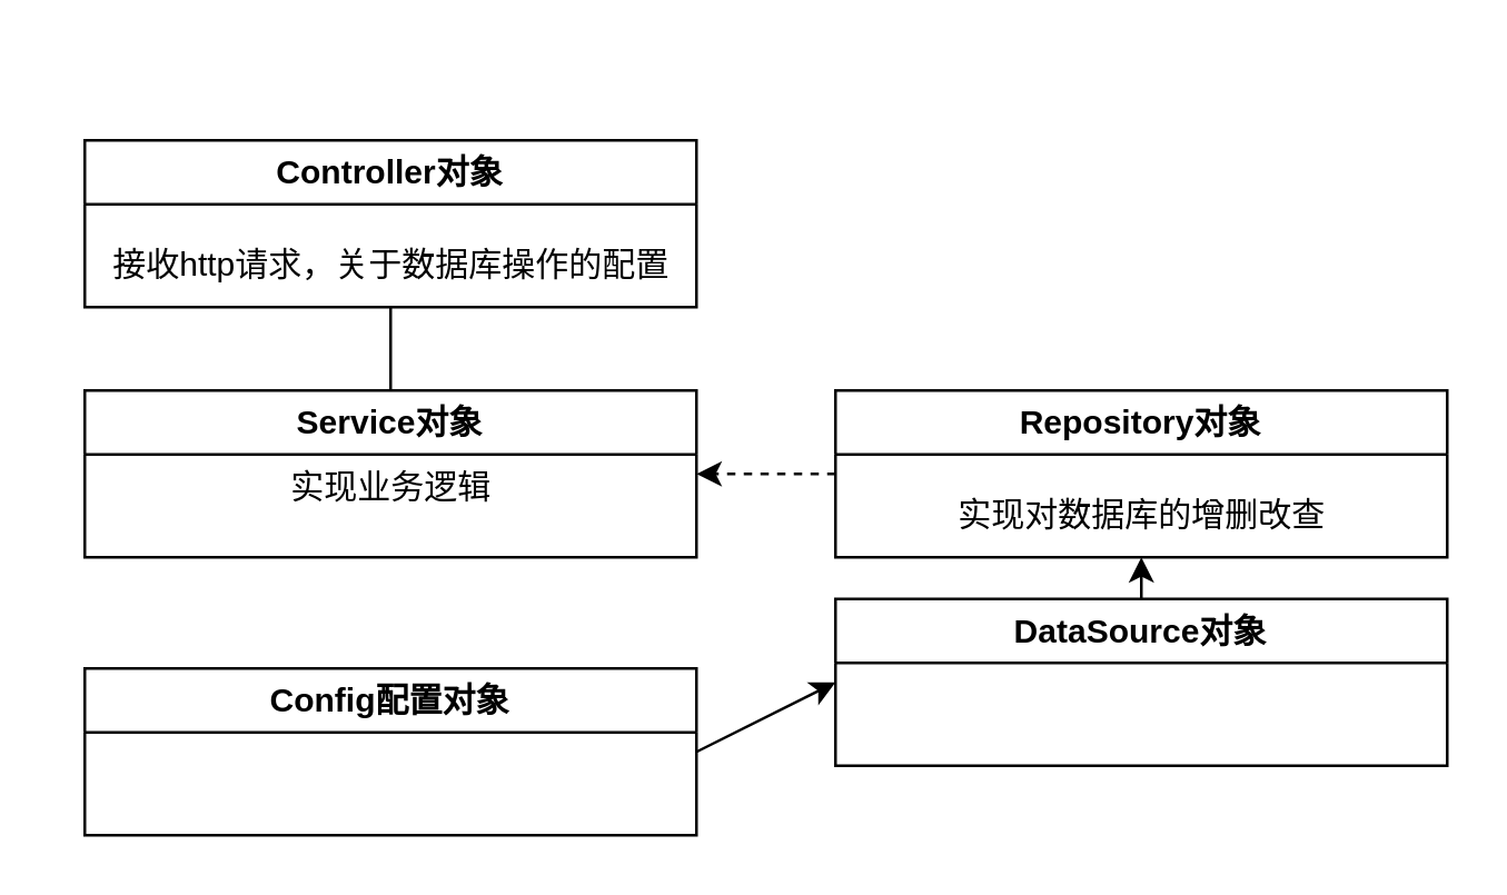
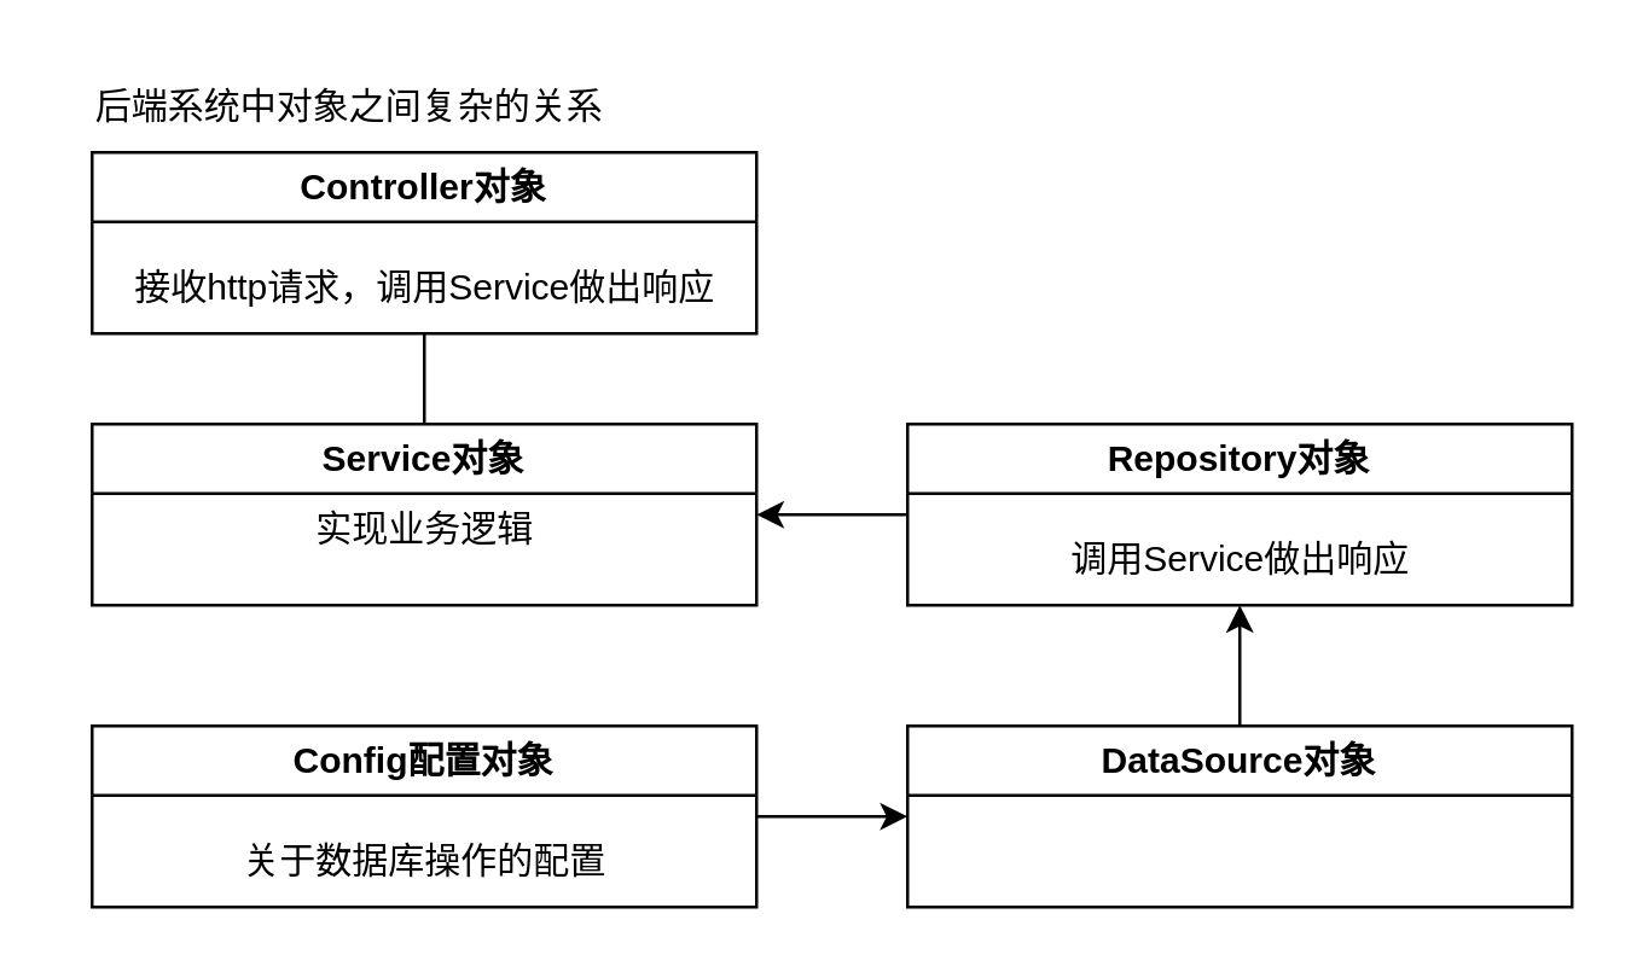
+ <mxCell id="2" value="后端系统中对象之间复杂的关系" style="text;html=1;align=center;verticalAlign=middle;resizable=0;points=[];autosize=1;strokeColor=none;fillColor=none;" vertex="1" parent="1"><mxGeometry x="20" y="20" width="190" height="30" as="geometry" /></mxCell>
- <mxCell id="4" value="接收http请求，关于数据库操作的配置" style="text;html=1;align=center;verticalAlign=middle;resizable=0;points=[];autosize=1;strokeColor=none;fillColor=none;" vertex="1" parent="3"><mxGeometry y="30" width="220" height="30" as="geometry" /></mxCell>
+ <mxCell id="4" value="接收http请求，调用Service做出响应" style="text;html=1;align=center;verticalAlign=middle;resizable=0;points=[];autosize=1;strokeColor=none;fillColor=none;" vertex="1" parent="3"><mxGeometry y="30" width="220" height="30" as="geometry" /></mxCell>
- <mxCell id="8" style="edgeStyle=none;html=1;exitX=0;exitY=0.5;exitDx=0;exitDy=0;entryX=1;entryY=0.5;entryDx=0;entryDy=0;dashed=1;" edge="1" parent="1" source="9" target="6"><mxGeometry relative="1" as="geometry" /></mxCell>
+ <mxCell id="8" style="edgeStyle=none;html=1;exitX=0;exitY=0.5;exitDx=0;exitDy=0;entryX=1;entryY=0.5;entryDx=0;entryDy=0;" edge="1" parent="1" source="9" target="6"><mxGeometry relative="1" as="geometry" /></mxCell>
- <mxCell id="10" value="实现对数据库的增删改查" style="text;html=1;align=center;verticalAlign=middle;resizable=0;points=[];autosize=1;strokeColor=none;fillColor=none;" vertex="1" parent="9"><mxGeometry x="30" y="30" width="160" height="30" as="geometry" /></mxCell>
+ <mxCell id="10" value="调用Service做出响应" style="text;html=1;align=center;verticalAlign=middle;resizable=0;points=[];autosize=1;strokeColor=none;fillColor=none;" vertex="1" parent="9"><mxGeometry x="30" y="30" width="160" height="30" as="geometry" /></mxCell>
- <mxCell id="12" value="DataSource对象" style="swimlane;whiteSpace=wrap;html=1;" vertex="1" parent="1"><mxGeometry x="300" y="215" width="220" height="60" as="geometry" /></mxCell>
+ <mxCell id="12" value="DataSource对象" style="swimlane;whiteSpace=wrap;html=1;" vertex="1" parent="1"><mxGeometry x="300" y="240" width="220" height="60" as="geometry" /></mxCell>
+ <mxCell id="15" value="关于数据库操作的配置" style="text;html=1;align=center;verticalAlign=middle;resizable=0;points=[];autosize=1;strokeColor=none;fillColor=none;" vertex="1" parent="14"><mxGeometry x="40" y="30" width="140" height="30" as="geometry" /></mxCell>
